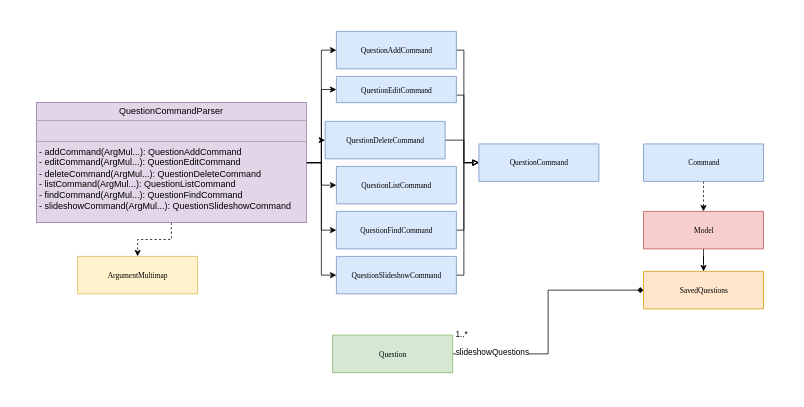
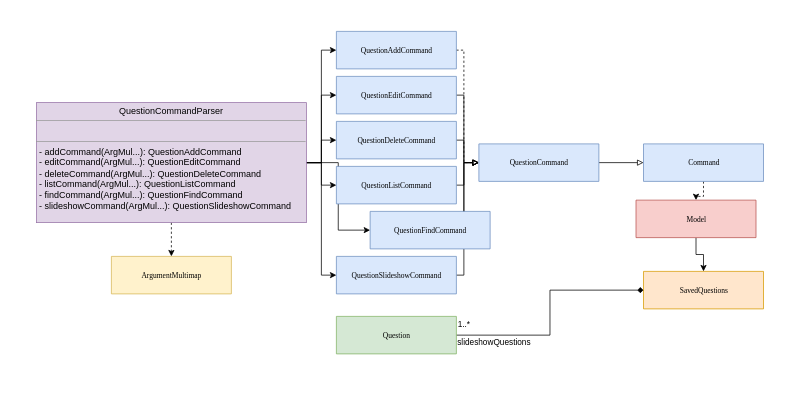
- <mxCell id="11" style="edgeStyle=orthogonalEdgeStyle;rounded=0;orthogonalLoop=1;jettySize=auto;html=1;entryX=0;entryY=0.5;entryDx=0;entryDy=0;startArrow=none;startFill=0;endArrow=block;endFill=0;" parent="1" source="12" target="24" edge="1"><mxGeometry relative="1" as="geometry"><Array as="points"><mxPoint x="618" y="66" /><mxPoint x="618" y="216" /></Array></mxGeometry></mxCell>
+ <mxCell id="11" style="edgeStyle=orthogonalEdgeStyle;rounded=0;orthogonalLoop=1;jettySize=auto;html=1;entryX=0;entryY=0.5;entryDx=0;entryDy=0;startArrow=none;startFill=0;endArrow=block;endFill=0;dashed=1;" parent="1" source="12" target="24" edge="1"><mxGeometry relative="1" as="geometry"><Array as="points"><mxPoint x="618" y="66" /><mxPoint x="618" y="216" /></Array></mxGeometry></mxCell>
- <mxCell id="14" value="QuestionEditCommand" style="swimlane;html=1;fontStyle=0;childLayout=stackLayout;horizontal=1;startSize=50;fillColor=#dae8fc;horizontalStack=0;resizeParent=1;resizeLast=0;collapsible=1;marginBottom=0;swimlaneFillColor=#ffffff;rounded=0;shadow=0;comic=0;labelBackgroundColor=none;strokeColor=#6c8ebf;strokeWidth=1;fontFamily=Verdana;fontSize=10;align=center;" parent="1" vertex="1"><mxGeometry x="448" y="101" width="160" height="35" as="geometry" /></mxCell>
+ <mxCell id="14" value="QuestionEditCommand" style="swimlane;html=1;fontStyle=0;childLayout=stackLayout;horizontal=1;startSize=50;fillColor=#dae8fc;horizontalStack=0;resizeParent=1;resizeLast=0;collapsible=1;marginBottom=0;swimlaneFillColor=#ffffff;rounded=0;shadow=0;comic=0;labelBackgroundColor=none;strokeColor=#6c8ebf;strokeWidth=1;fontFamily=Verdana;fontSize=10;align=center;" parent="1" vertex="1"><mxGeometry x="448" y="101" width="160" height="50" as="geometry" /></mxCell>
- <mxCell id="16" value="QuestionDeleteCommand" style="swimlane;html=1;fontStyle=0;childLayout=stackLayout;horizontal=1;startSize=50;fillColor=#dae8fc;horizontalStack=0;resizeParent=1;resizeLast=0;collapsible=1;marginBottom=0;swimlaneFillColor=#ffffff;rounded=0;shadow=0;comic=0;labelBackgroundColor=none;strokeColor=#6c8ebf;strokeWidth=1;fontFamily=Verdana;fontSize=10;align=center;" parent="1" vertex="1"><mxGeometry x="433" y="161" width="160" height="50" as="geometry" /></mxCell>
+ <mxCell id="16" value="QuestionDeleteCommand" style="swimlane;html=1;fontStyle=0;childLayout=stackLayout;horizontal=1;startSize=50;fillColor=#dae8fc;horizontalStack=0;resizeParent=1;resizeLast=0;collapsible=1;marginBottom=0;swimlaneFillColor=#ffffff;rounded=0;shadow=0;comic=0;labelBackgroundColor=none;strokeColor=#6c8ebf;strokeWidth=1;fontFamily=Verdana;fontSize=10;align=center;" parent="1" vertex="1"><mxGeometry x="448" y="161" width="160" height="50" as="geometry" /></mxCell>
+ <mxCell id="23" style="edgeStyle=orthogonalEdgeStyle;rounded=0;orthogonalLoop=1;jettySize=auto;html=1;entryX=0;entryY=0.5;entryDx=0;entryDy=0;startArrow=none;startFill=0;endArrow=block;endFill=0;" parent="1" source="24" target="26" edge="1"><mxGeometry relative="1" as="geometry" /></mxCell>
+ <mxCell id="19" style="edgeStyle=orthogonalEdgeStyle;rounded=0;orthogonalLoop=1;jettySize=auto;html=1;startArrow=none;startFill=0;endArrow=block;endFill=0;" parent="1" source="20" target="24" edge="1"><mxGeometry relative="1" as="geometry"><Array as="points"><mxPoint x="618" y="246" /><mxPoint x="618" y="216" /></Array></mxGeometry></mxCell>
- <mxCell id="22" value="QuestionFindCommand" style="swimlane;html=1;fontStyle=0;childLayout=stackLayout;horizontal=1;startSize=50;fillColor=#dae8fc;horizontalStack=0;resizeParent=1;resizeLast=0;collapsible=1;marginBottom=0;swimlaneFillColor=#ffffff;rounded=0;shadow=0;comic=0;labelBackgroundColor=none;strokeColor=#6c8ebf;strokeWidth=1;fontFamily=Verdana;fontSize=10;align=center;" parent="1" vertex="1"><mxGeometry x="448" y="281" width="160" height="50" as="geometry" /></mxCell>
+ <mxCell id="22" value="QuestionFindCommand" style="swimlane;html=1;fontStyle=0;childLayout=stackLayout;horizontal=1;startSize=50;fillColor=#dae8fc;horizontalStack=0;resizeParent=1;resizeLast=0;collapsible=1;marginBottom=0;swimlaneFillColor=#ffffff;rounded=0;shadow=0;comic=0;labelBackgroundColor=none;strokeColor=#6c8ebf;strokeWidth=1;fontFamily=Verdana;fontSize=10;align=center;" parent="1" vertex="1"><mxGeometry x="493" y="281" width="160" height="50" as="geometry" /></mxCell>
- <mxCell id="28" value="Model" style="swimlane;html=1;fontStyle=0;childLayout=stackLayout;horizontal=1;startSize=50;fillColor=#f8cecc;horizontalStack=0;resizeParent=1;resizeLast=0;collapsible=1;marginBottom=0;swimlaneFillColor=#ffffff;rounded=0;shadow=0;comic=0;labelBackgroundColor=none;strokeColor=#b85450;strokeWidth=1;fontFamily=Verdana;fontSize=10;align=center;" parent="1" vertex="1"><mxGeometry x="857.5" y="281" width="160" height="50" as="geometry" /></mxCell>
+ <mxCell id="28" value="Model" style="swimlane;html=1;fontStyle=0;childLayout=stackLayout;horizontal=1;startSize=50;fillColor=#f8cecc;horizontalStack=0;resizeParent=1;resizeLast=0;collapsible=1;marginBottom=0;swimlaneFillColor=#ffffff;rounded=0;shadow=0;comic=0;labelBackgroundColor=none;strokeColor=#b85450;strokeWidth=1;fontFamily=Verdana;fontSize=10;align=center;" parent="1" vertex="1"><mxGeometry x="847.5" y="266" width="160" height="50" as="geometry" /></mxCell>
- <mxCell id="29" value="ArgumentMultimap" style="swimlane;html=1;fontStyle=0;childLayout=stackLayout;horizontal=1;startSize=50;fillColor=#fff2cc;horizontalStack=0;resizeParent=1;resizeLast=0;collapsible=1;marginBottom=0;swimlaneFillColor=#ffffff;rounded=0;shadow=0;comic=0;labelBackgroundColor=none;strokeColor=#d6b656;strokeWidth=1;fontFamily=Verdana;fontSize=10;align=center;" parent="1" vertex="1"><mxGeometry x="103" y="341" width="160" height="50" as="geometry" /></mxCell>
+ <mxCell id="29" value="ArgumentMultimap" style="swimlane;html=1;fontStyle=0;childLayout=stackLayout;horizontal=1;startSize=50;fillColor=#fff2cc;horizontalStack=0;resizeParent=1;resizeLast=0;collapsible=1;marginBottom=0;swimlaneFillColor=#ffffff;rounded=0;shadow=0;comic=0;labelBackgroundColor=none;strokeColor=#d6b656;strokeWidth=1;fontFamily=Verdana;fontSize=10;align=center;" parent="1" vertex="1"><mxGeometry x="148" y="341" width="160" height="50" as="geometry" /></mxCell>
- <mxCell id="33" value="Question" style="swimlane;html=1;fontStyle=0;childLayout=stackLayout;horizontal=1;startSize=50;fillColor=#d5e8d4;horizontalStack=0;resizeParent=1;resizeLast=0;collapsible=1;marginBottom=0;swimlaneFillColor=#ffffff;rounded=0;shadow=0;comic=0;labelBackgroundColor=none;strokeColor=#82b366;strokeWidth=1;fontFamily=Verdana;fontSize=10;align=center;" parent="1" vertex="1"><mxGeometry x="443" y="446" width="160" height="50" as="geometry" /></mxCell>
+ <mxCell id="33" value="Question" style="swimlane;html=1;fontStyle=0;childLayout=stackLayout;horizontal=1;startSize=50;fillColor=#d5e8d4;horizontalStack=0;resizeParent=1;resizeLast=0;collapsible=1;marginBottom=0;swimlaneFillColor=#ffffff;rounded=0;shadow=0;comic=0;labelBackgroundColor=none;strokeColor=#82b366;strokeWidth=1;fontFamily=Verdana;fontSize=10;align=center;" parent="1" vertex="1"><mxGeometry x="448" y="421" width="160" height="50" as="geometry" /></mxCell>
